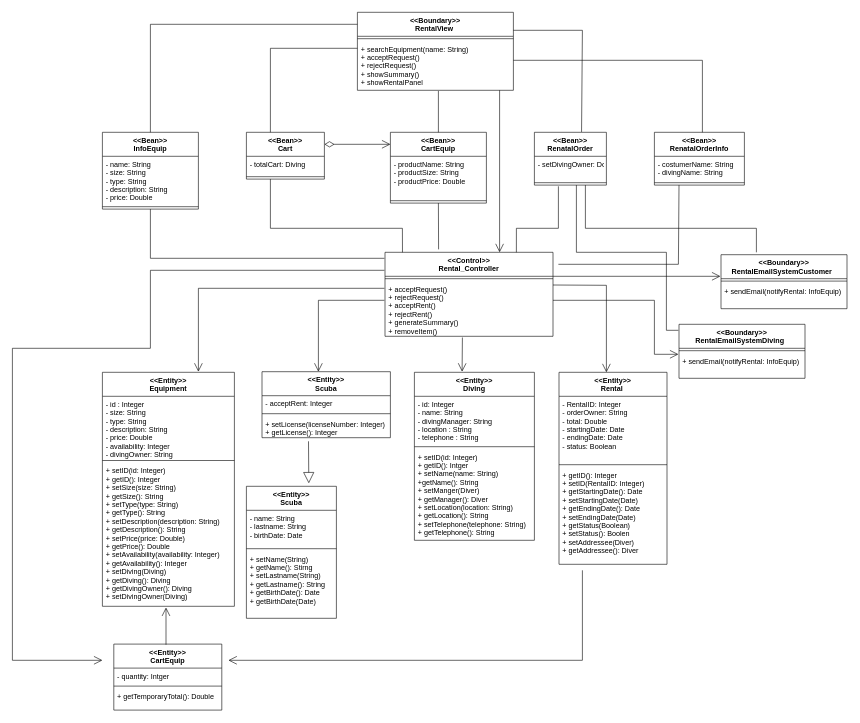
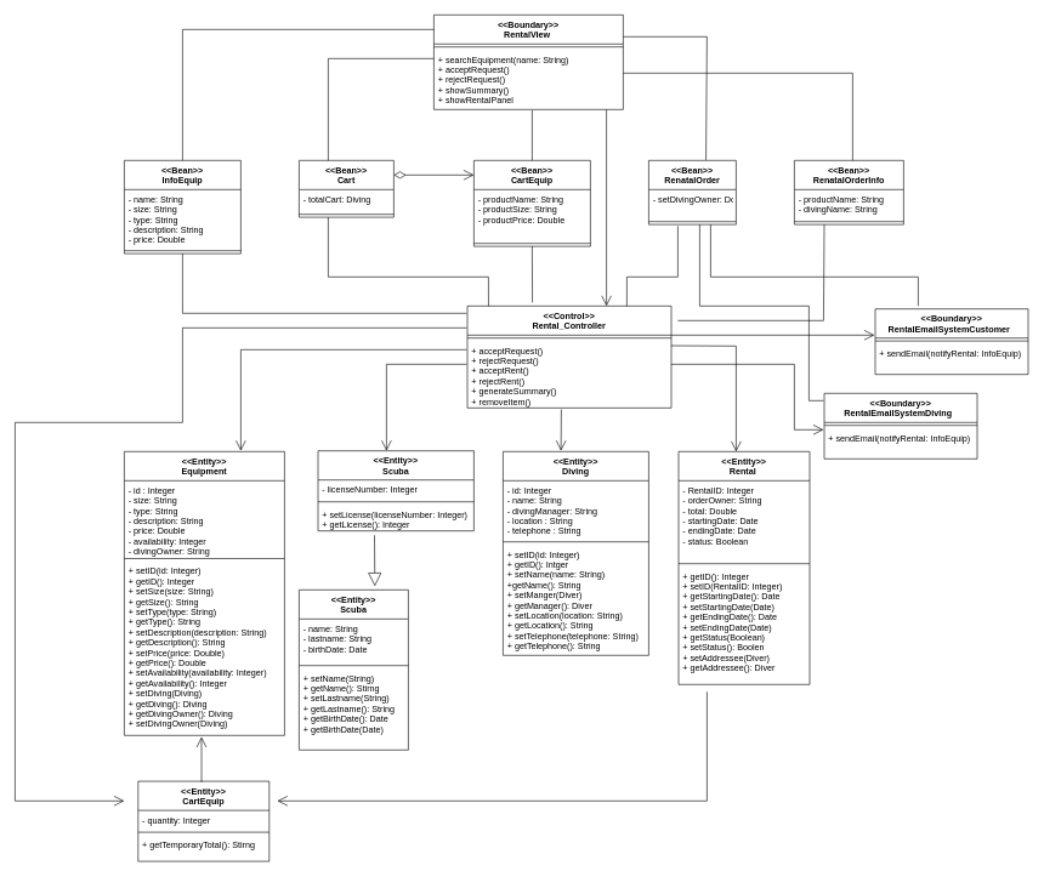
- <mxCell id="19" value="- costumerName: String&#10;- divingName: String " style="text;strokeColor=none;fillColor=none;align=left;verticalAlign=top;spacingLeft=4;spacingRight=4;overflow=hidden;rotatable=0;points=[[0,0.5],[1,0.5]];portConstraint=eastwest;" parent="18" vertex="1"><mxGeometry y="40" width="150" height="40" as="geometry" /></mxCell>
+ <mxCell id="19" value="- productName: String&#10;- divingName: String " style="text;strokeColor=none;fillColor=none;align=left;verticalAlign=top;spacingLeft=4;spacingRight=4;overflow=hidden;rotatable=0;points=[[0,0.5],[1,0.5]];portConstraint=eastwest;" parent="18" vertex="1"><mxGeometry y="40" width="150" height="40" as="geometry" /></mxCell>
- <mxCell id="29" value="- acceptRent: Integer" style="text;strokeColor=none;fillColor=none;align=left;verticalAlign=top;spacingLeft=4;spacingRight=4;overflow=hidden;rotatable=0;points=[[0,0.5],[1,0.5]];portConstraint=eastwest;" parent="28" vertex="1"><mxGeometry y="40" width="214" height="26" as="geometry" /></mxCell>
+ <mxCell id="29" value="- licenseNumber: Integer" style="text;strokeColor=none;fillColor=none;align=left;verticalAlign=top;spacingLeft=4;spacingRight=4;overflow=hidden;rotatable=0;points=[[0,0.5],[1,0.5]];portConstraint=eastwest;" parent="28" vertex="1"><mxGeometry y="40" width="214" height="26" as="geometry" /></mxCell>
- <mxCell id="47" value="- quantity: Intger" style="text;strokeColor=none;fillColor=none;align=left;verticalAlign=top;spacingLeft=4;spacingRight=4;overflow=hidden;rotatable=0;points=[[0,0.5],[1,0.5]];portConstraint=eastwest;" parent="46" vertex="1"><mxGeometry y="40" width="180" height="26" as="geometry" /></mxCell>
+ <mxCell id="47" value="- quantity: Integer" style="text;strokeColor=none;fillColor=none;align=left;verticalAlign=top;spacingLeft=4;spacingRight=4;overflow=hidden;rotatable=0;points=[[0,0.5],[1,0.5]];portConstraint=eastwest;" parent="46" vertex="1"><mxGeometry y="40" width="180" height="26" as="geometry" /></mxCell>
- <mxCell id="49" value="+ getTemporaryTotal(): Double" style="text;strokeColor=none;fillColor=none;align=left;verticalAlign=top;spacingLeft=4;spacingRight=4;overflow=hidden;rotatable=0;points=[[0,0.5],[1,0.5]];portConstraint=eastwest;" parent="46" vertex="1"><mxGeometry y="74" width="180" height="36" as="geometry" /></mxCell>
+ <mxCell id="49" value="+ getTemporaryTotal(): Stirng" style="text;strokeColor=none;fillColor=none;align=left;verticalAlign=top;spacingLeft=4;spacingRight=4;overflow=hidden;rotatable=0;points=[[0,0.5],[1,0.5]];portConstraint=eastwest;" parent="46" vertex="1"><mxGeometry y="74" width="180" height="36" as="geometry" /></mxCell>
